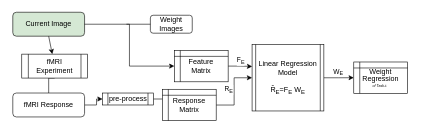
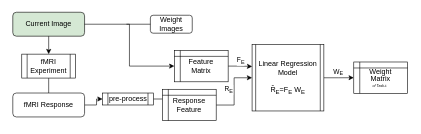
- <mxCell id="6" value="fMRI&lt;div&gt;Experiment&lt;/div&gt;" style="shape=process;whiteSpace=wrap;html=1;backgroundOutline=1;" vertex="1" parent="1"><mxGeometry x="35" y="90" width="110" height="40" as="geometry" /></mxCell>
+ <mxCell id="6" value="fMRI&lt;div&gt;Experiment&lt;/div&gt;" style="shape=process;whiteSpace=wrap;html=1;backgroundOutline=1;" vertex="1" parent="1"><mxGeometry x="35" y="90" width="90" height="40" as="geometry" /></mxCell>
- <mxCell id="20" value="&lt;div style=&quot;line-height: 100%;&quot;&gt;Weight&lt;/div&gt;&lt;div style=&quot;line-height: 100%;&quot;&gt;Regression&lt;/div&gt;&lt;div style=&quot;line-height: 50%;&quot;&gt;&lt;i style=&quot;background-color: initial;&quot;&gt;&lt;font style=&quot;font-size: 6px;&quot;&gt;of Task-t.&amp;nbsp;&lt;/font&gt;&lt;/i&gt;&lt;br&gt;&lt;/div&gt;" style="shape=internalStorage;whiteSpace=wrap;html=1;backgroundOutline=1;dx=10;dy=10;" vertex="1" parent="1"><mxGeometry x="590" y="103.13" width="90" height="52.5" as="geometry" /></mxCell>
+ <mxCell id="20" value="&lt;div style=&quot;line-height: 100%;&quot;&gt;Weight&lt;/div&gt;&lt;div style=&quot;line-height: 100%;&quot;&gt;Matrix&lt;/div&gt;&lt;div style=&quot;line-height: 50%;&quot;&gt;&lt;i style=&quot;background-color: initial;&quot;&gt;&lt;font style=&quot;font-size: 6px;&quot;&gt;of Task-t.&amp;nbsp;&lt;/font&gt;&lt;/i&gt;&lt;br&gt;&lt;/div&gt;" style="shape=internalStorage;whiteSpace=wrap;html=1;backgroundOutline=1;dx=10;dy=10;" vertex="1" parent="1"><mxGeometry x="590" y="103.13" width="90" height="52.5" as="geometry" /></mxCell>
- <mxCell id="14" value="&lt;div&gt;Response&lt;/div&gt;&lt;div&gt;Matrix&lt;/div&gt;" style="shape=internalStorage;whiteSpace=wrap;html=1;backgroundOutline=1;dx=10;dy=10;" vertex="1" parent="1"><mxGeometry x="270" y="148.75" width="90" height="52.5" as="geometry" /></mxCell>
+ <mxCell id="14" value="&lt;div&gt;Response&lt;/div&gt;&lt;div&gt;Feature&lt;/div&gt;" style="shape=internalStorage;whiteSpace=wrap;html=1;backgroundOutline=1;dx=10;dy=10;" vertex="1" parent="1"><mxGeometry x="270" y="148.75" width="90" height="52.5" as="geometry" /></mxCell>
